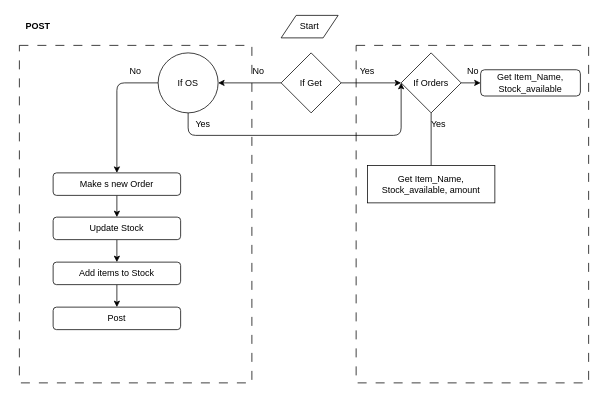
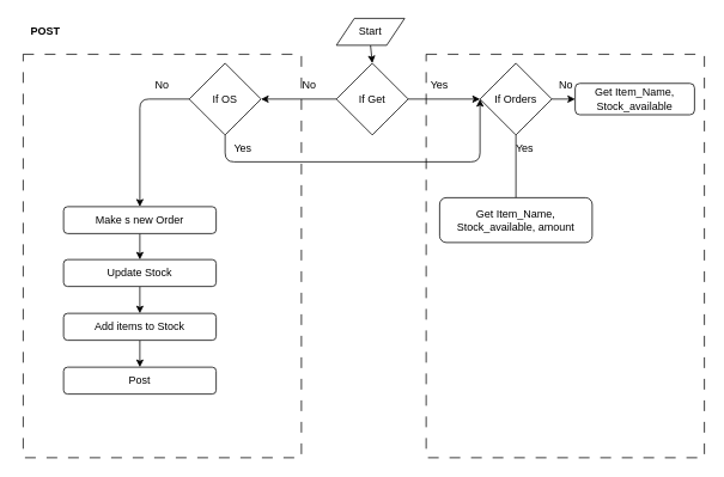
+ <mxCell id="11" style="edgeStyle=none;html=1;exitX=0.5;exitY=1;exitDx=0;exitDy=0;entryX=0.5;entryY=0;entryDx=0;entryDy=0;" edge="1" parent="1" source="12" target="7"><mxGeometry relative="1" as="geometry" /></mxCell>
- <mxCell id="26" value="If OS" style="ellipse;whiteSpace=wrap;html=1;" vertex="1" parent="1"><mxGeometry x="210" y="70" width="80" height="80" as="geometry" /></mxCell>
+ <mxCell id="26" value="If OS" style="rhombus;whiteSpace=wrap;html=1;" vertex="1" parent="1"><mxGeometry x="210" y="70" width="80" height="80" as="geometry" /></mxCell>
- <mxCell id="16" value="Get Item_Name, Stock_available, amount" style="whiteSpace=wrap;html=1;rounded=0;" vertex="1" parent="1"><mxGeometry x="489" y="220" width="170" height="50" as="geometry" /></mxCell>
+ <mxCell id="16" value="Get Item_Name, Stock_available, amount" style="rounded=1;whiteSpace=wrap;html=1;" vertex="1" parent="1"><mxGeometry x="489" y="220" width="170" height="50" as="geometry" /></mxCell>
